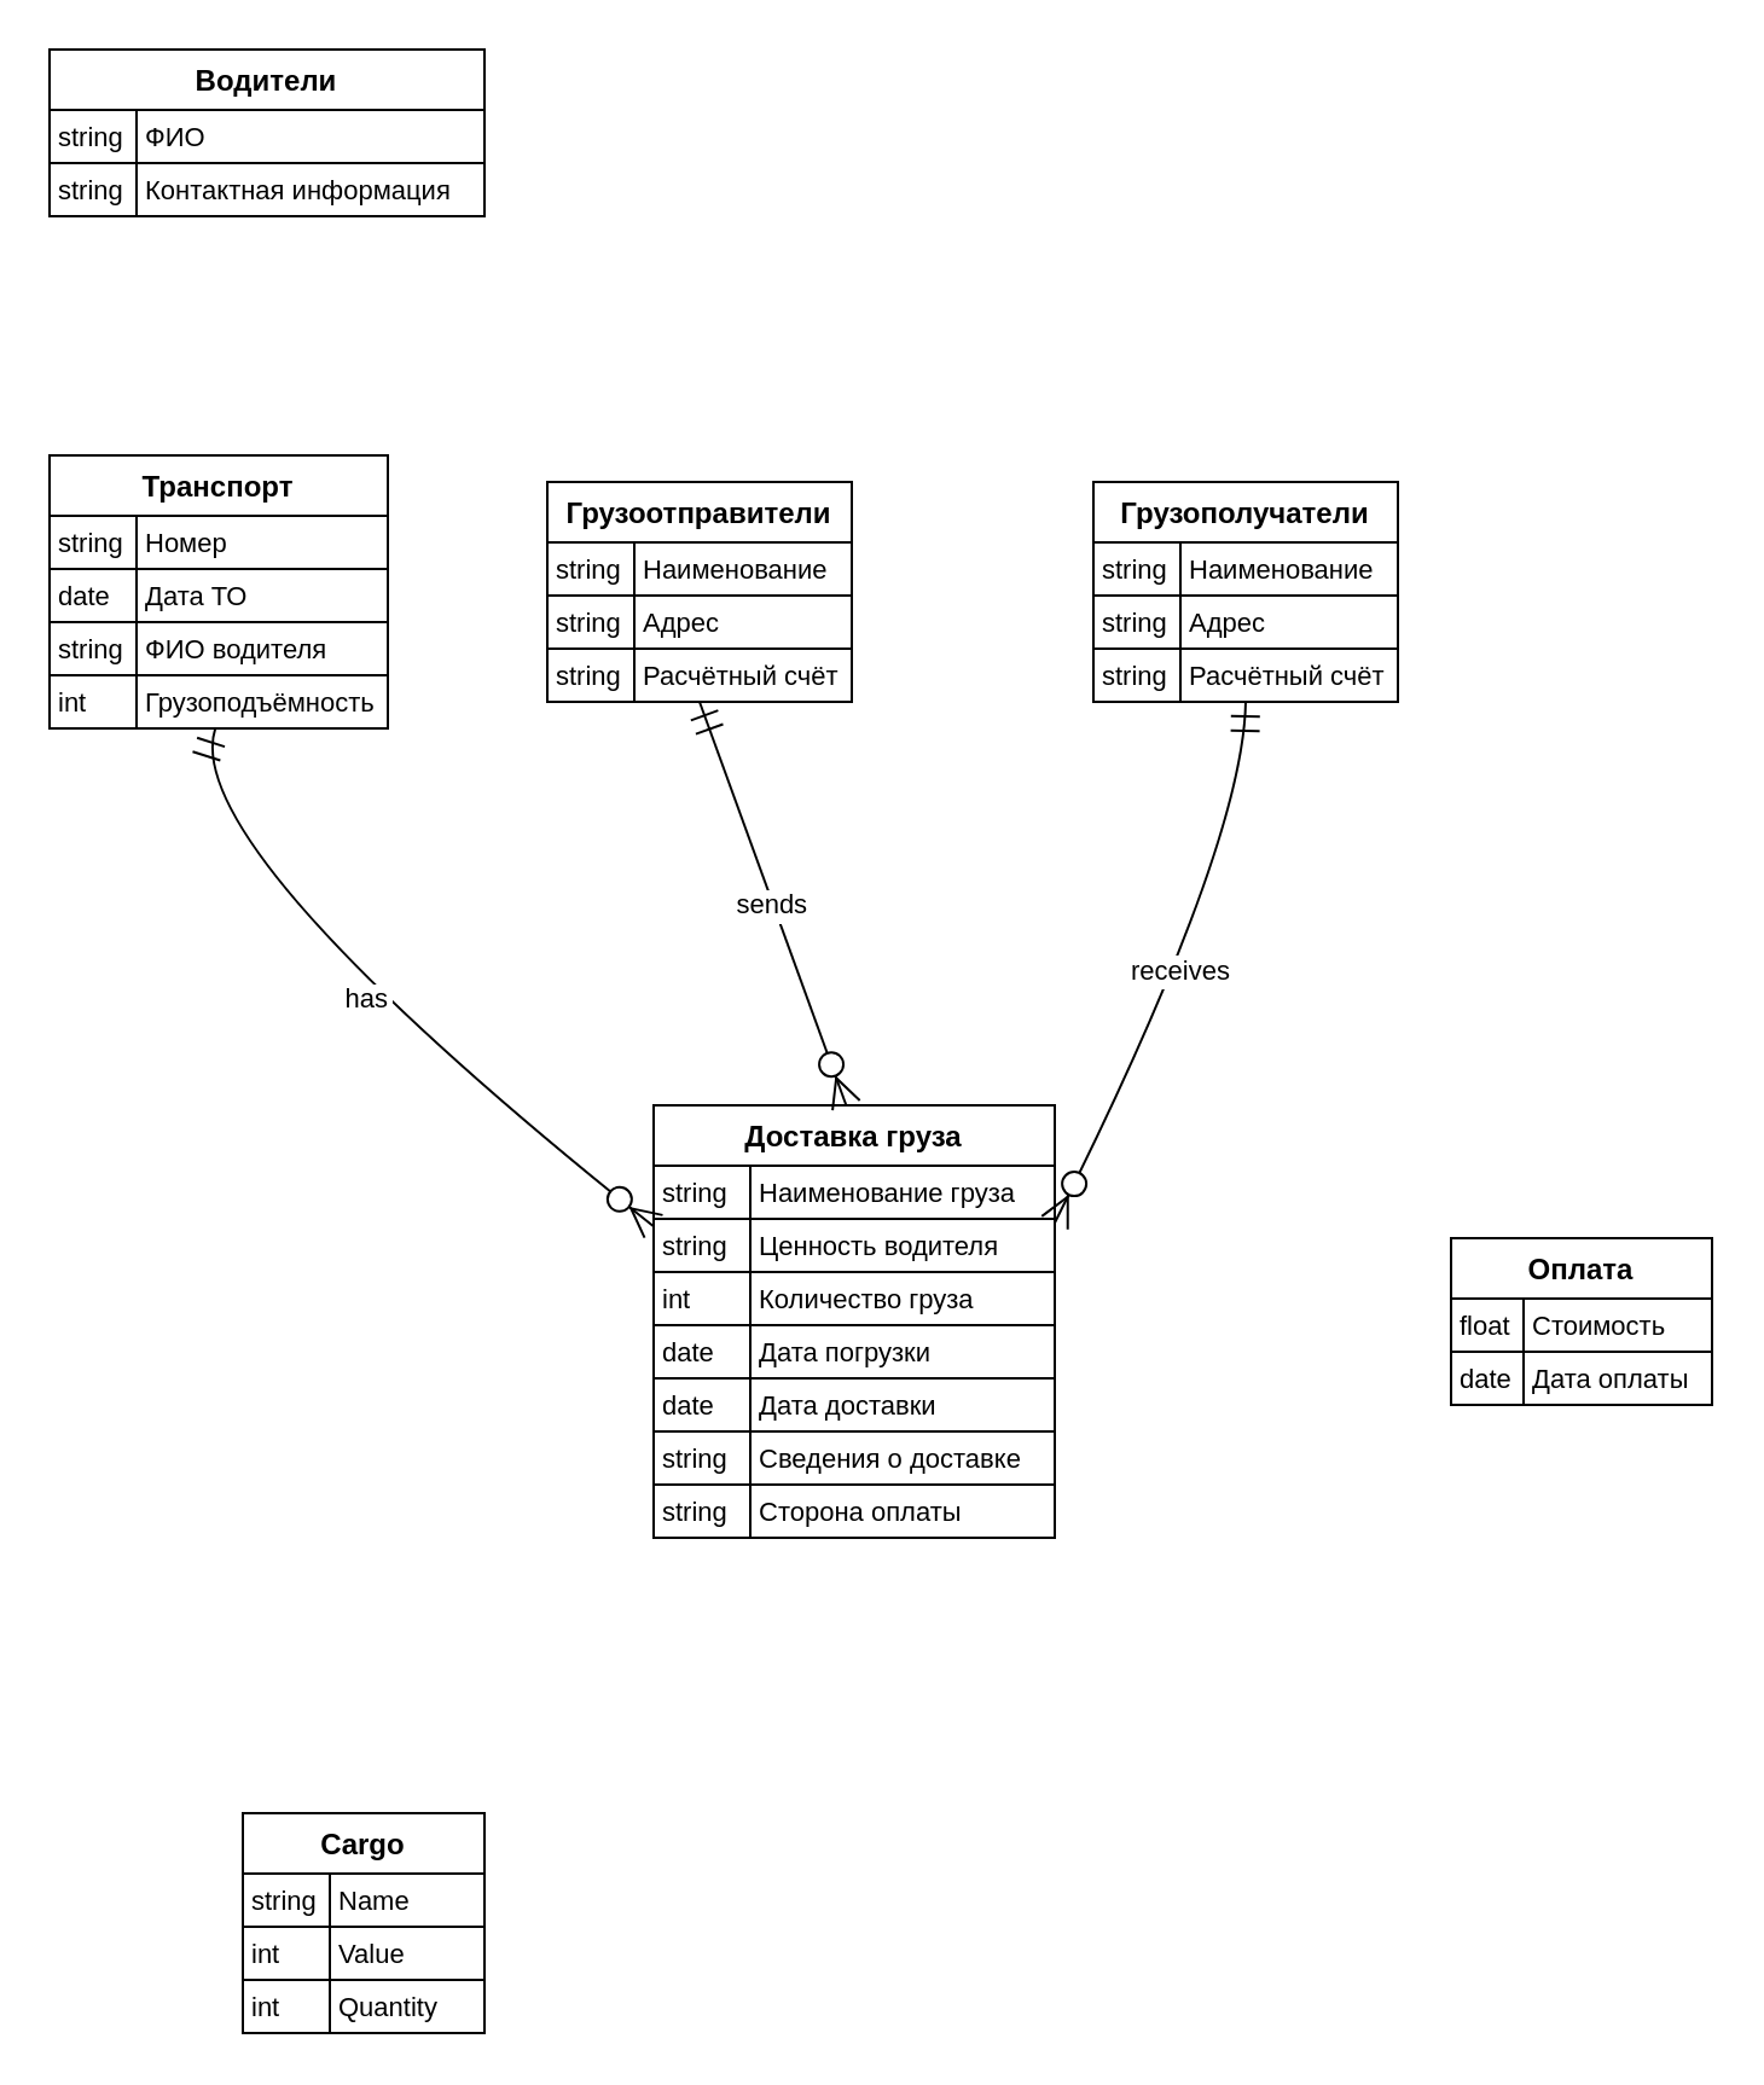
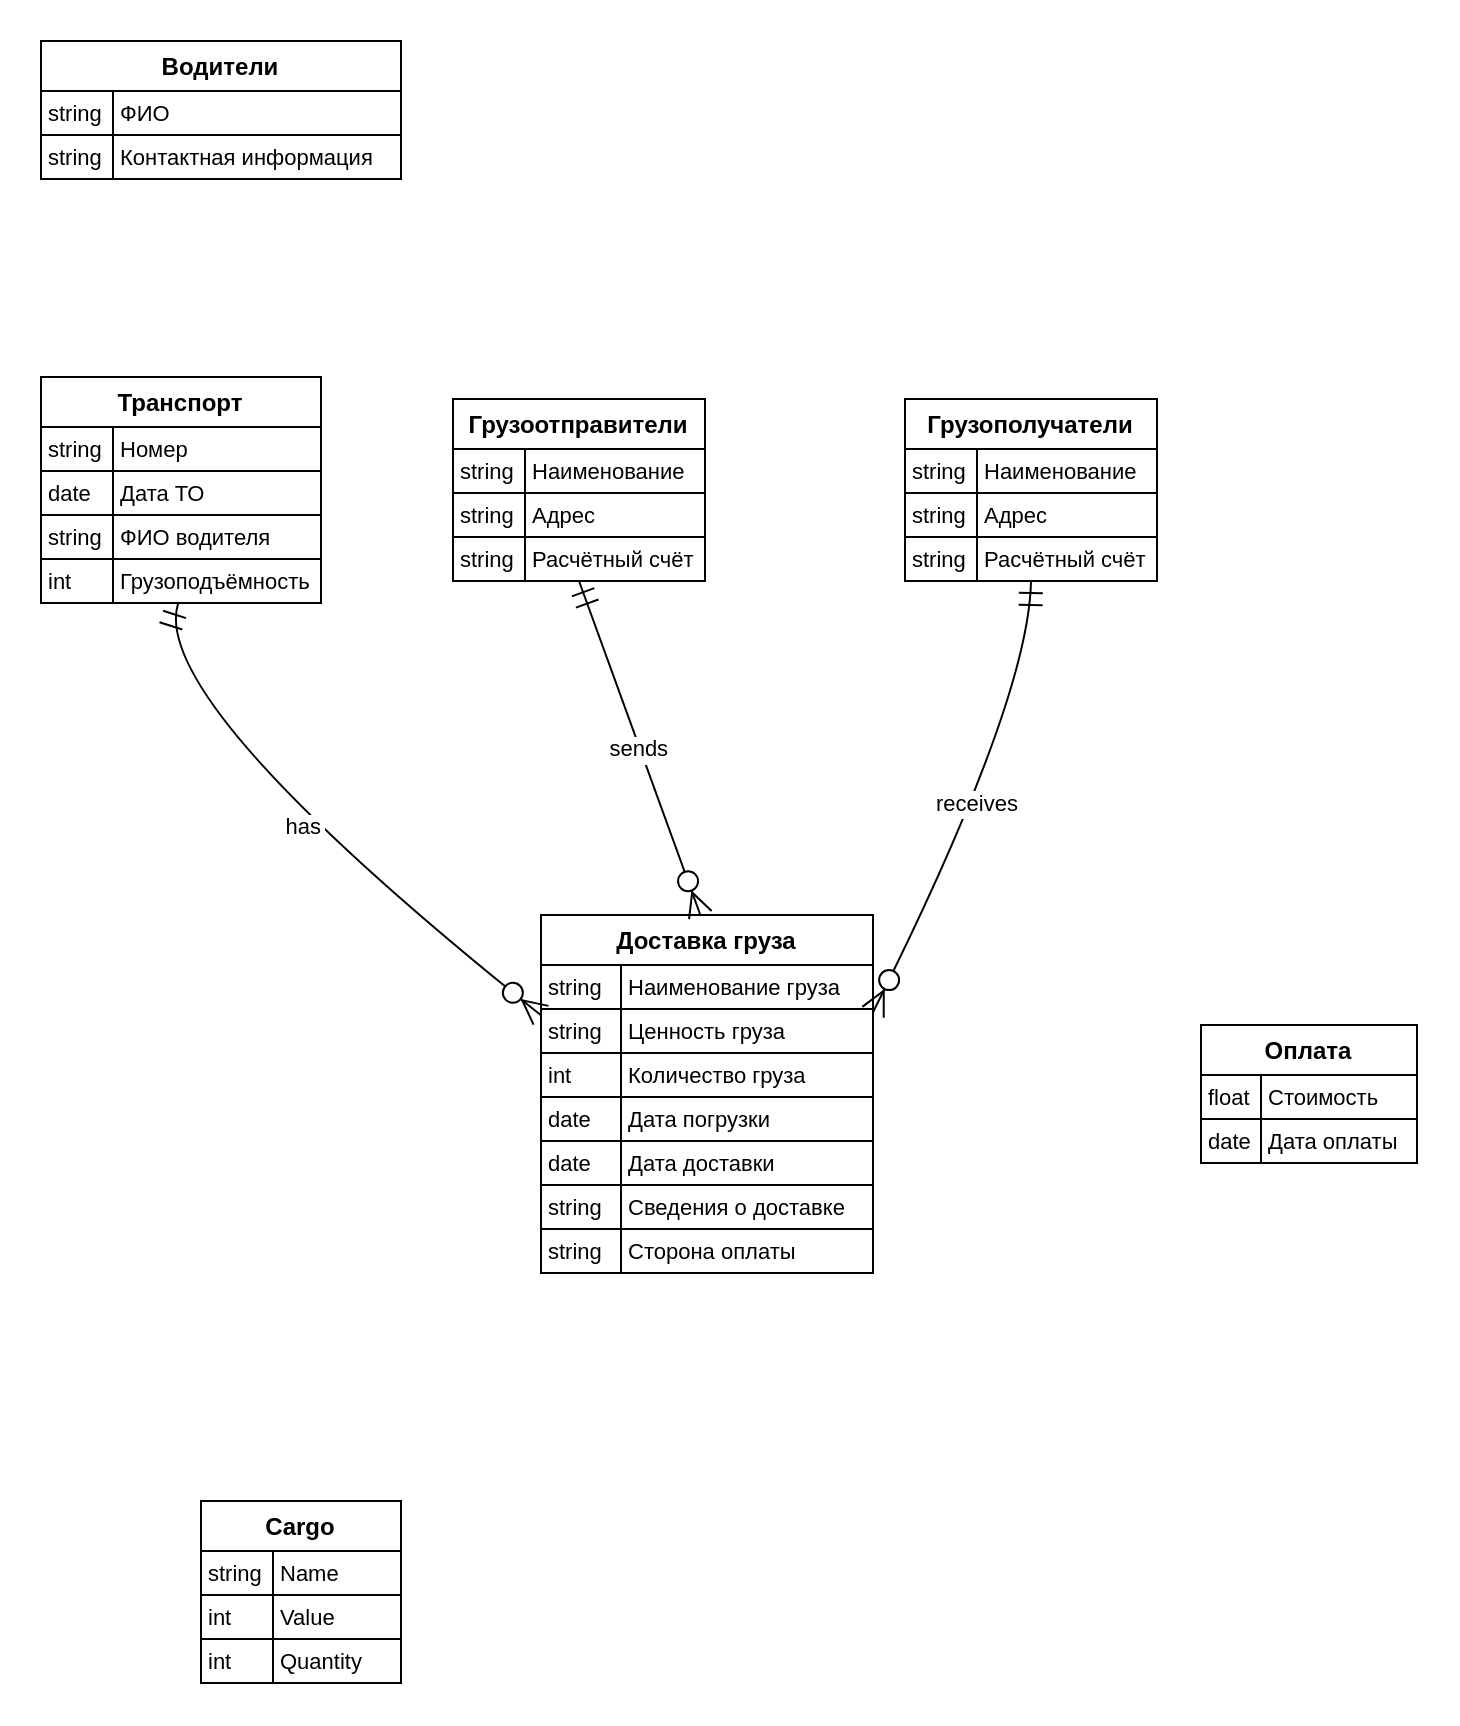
- <mxCell id="58" value="Ценность водителя" style="shape=partialRectangle;connectable=0;fillColor=none;top=0;left=0;bottom=0;right=0;align=left;spacingLeft=2;overflow=hidden;fontSize=11;" vertex="1" parent="56"><mxGeometry x="40" width="126" height="22" as="geometry"><mxRectangle width="126" height="22" as="alternateBounds" /></mxGeometry></mxCell>
+ <mxCell id="58" value="Ценность груза" style="shape=partialRectangle;connectable=0;fillColor=none;top=0;left=0;bottom=0;right=0;align=left;spacingLeft=2;overflow=hidden;fontSize=11;" vertex="1" parent="56"><mxGeometry x="40" width="126" height="22" as="geometry"><mxRectangle width="126" height="22" as="alternateBounds" /></mxGeometry></mxCell>
